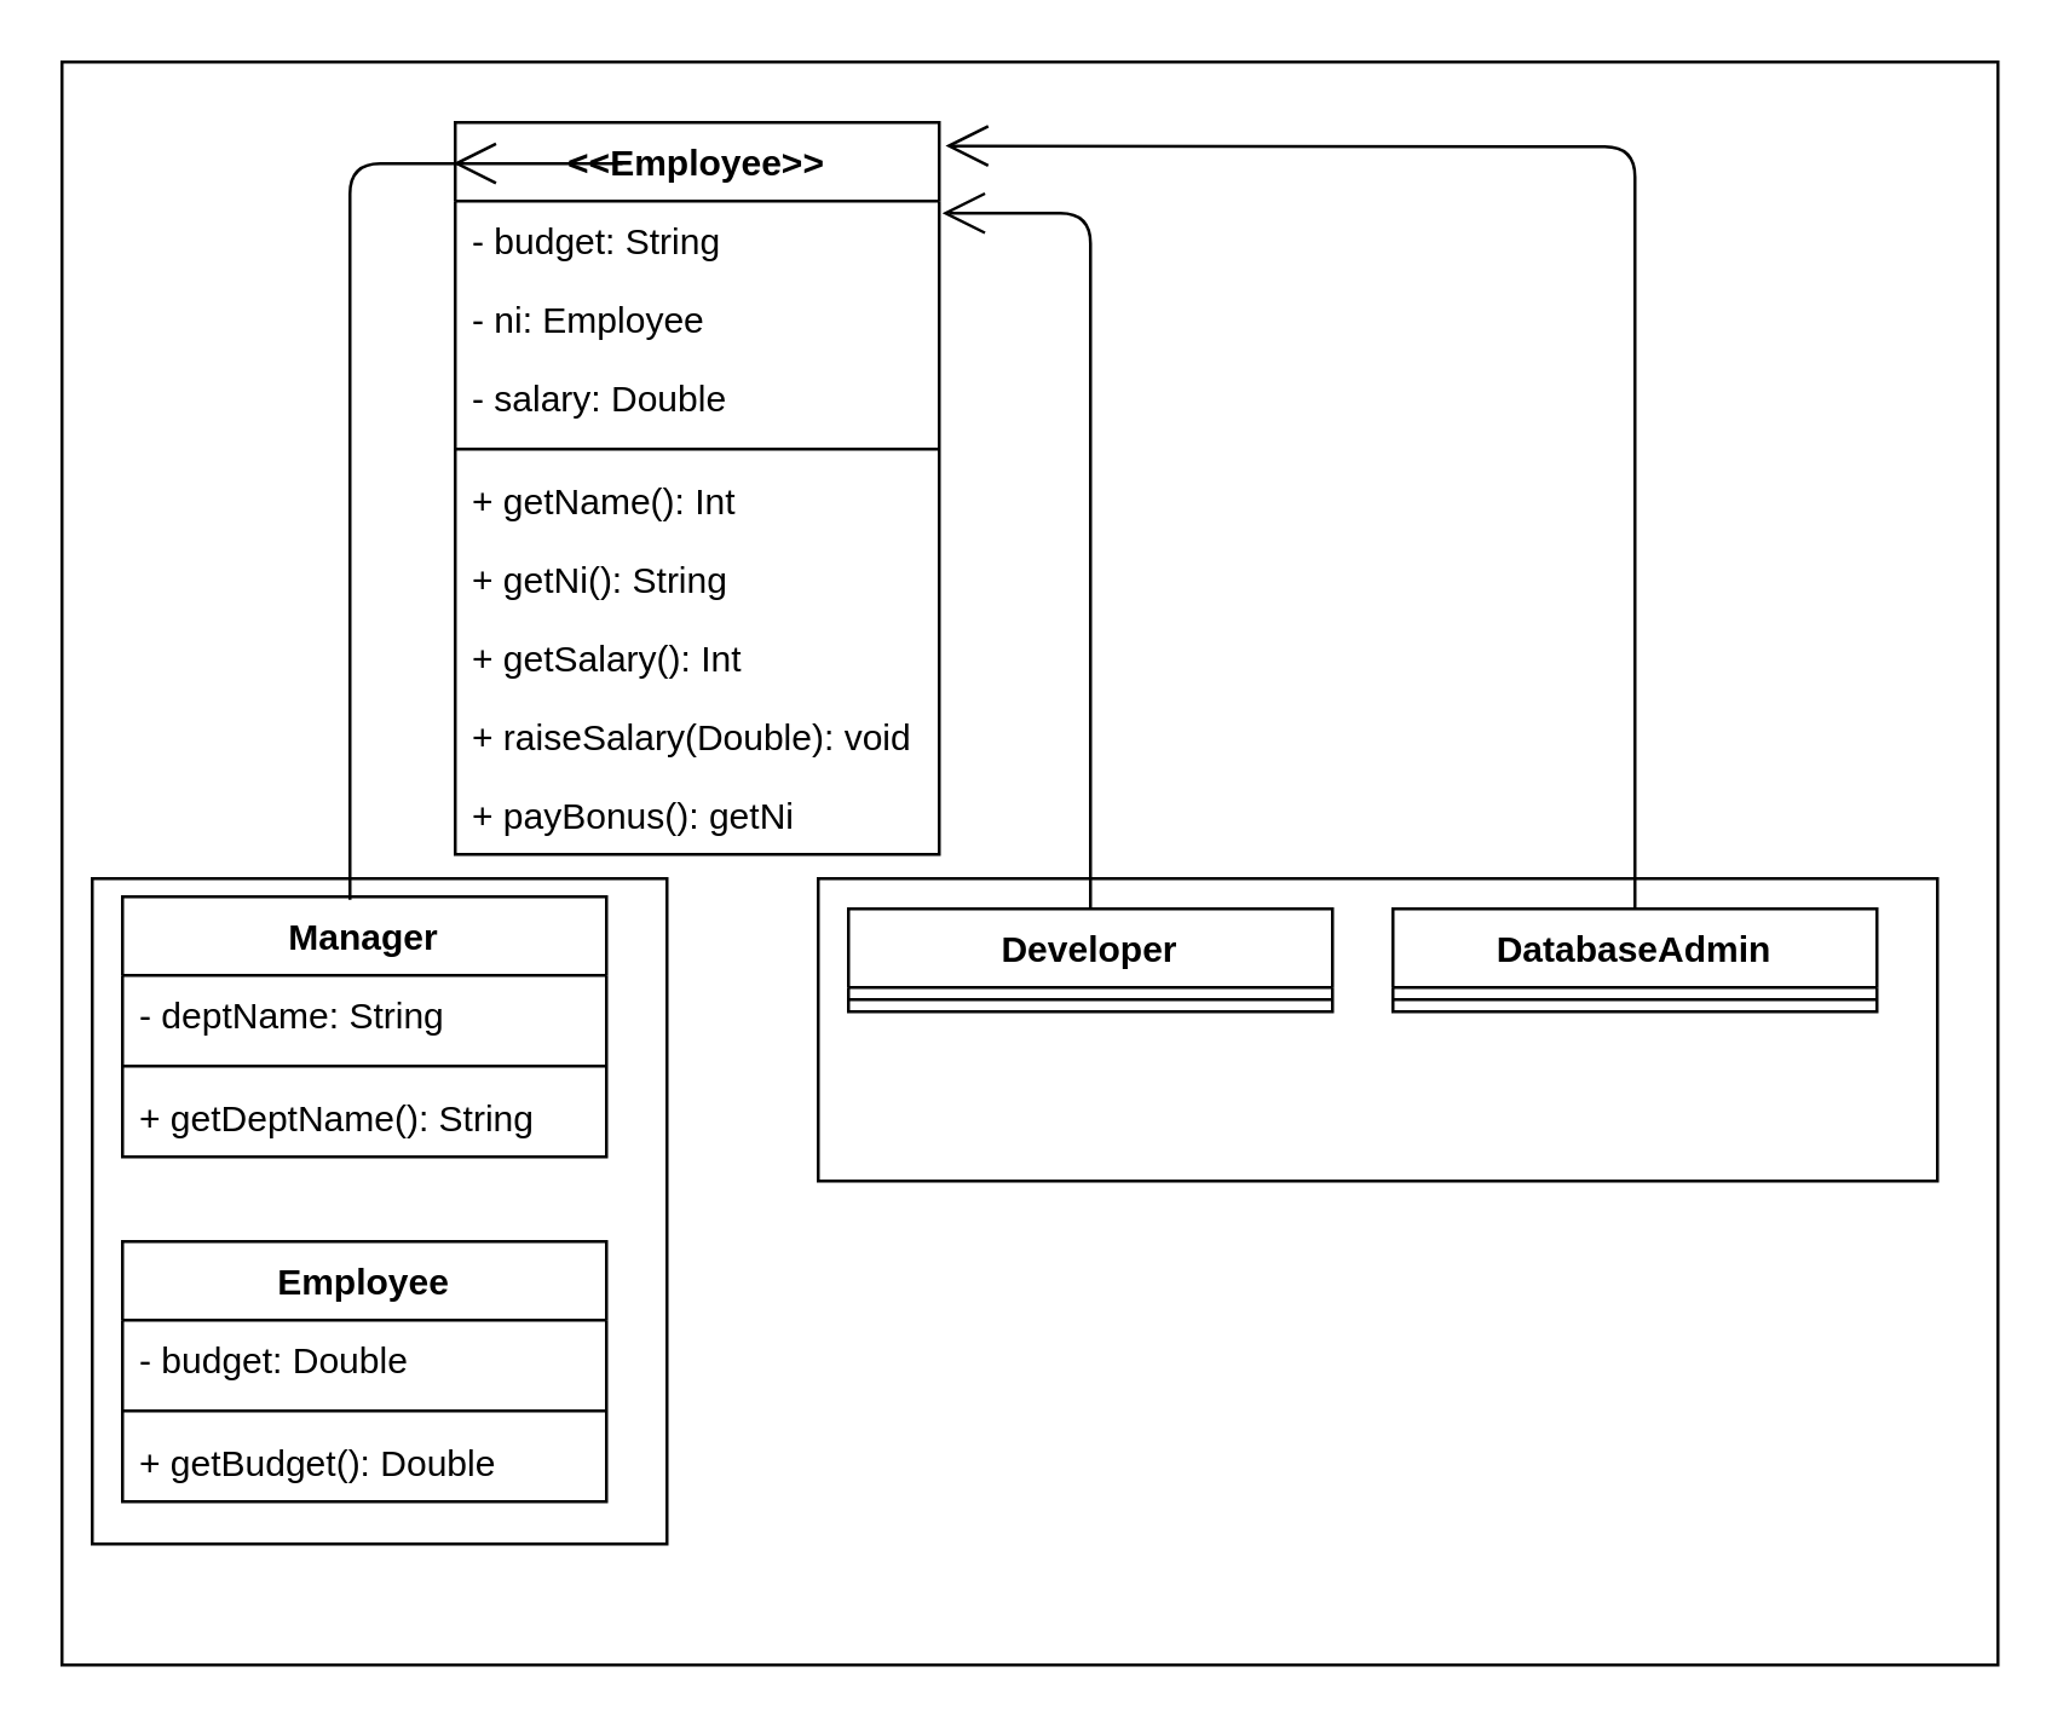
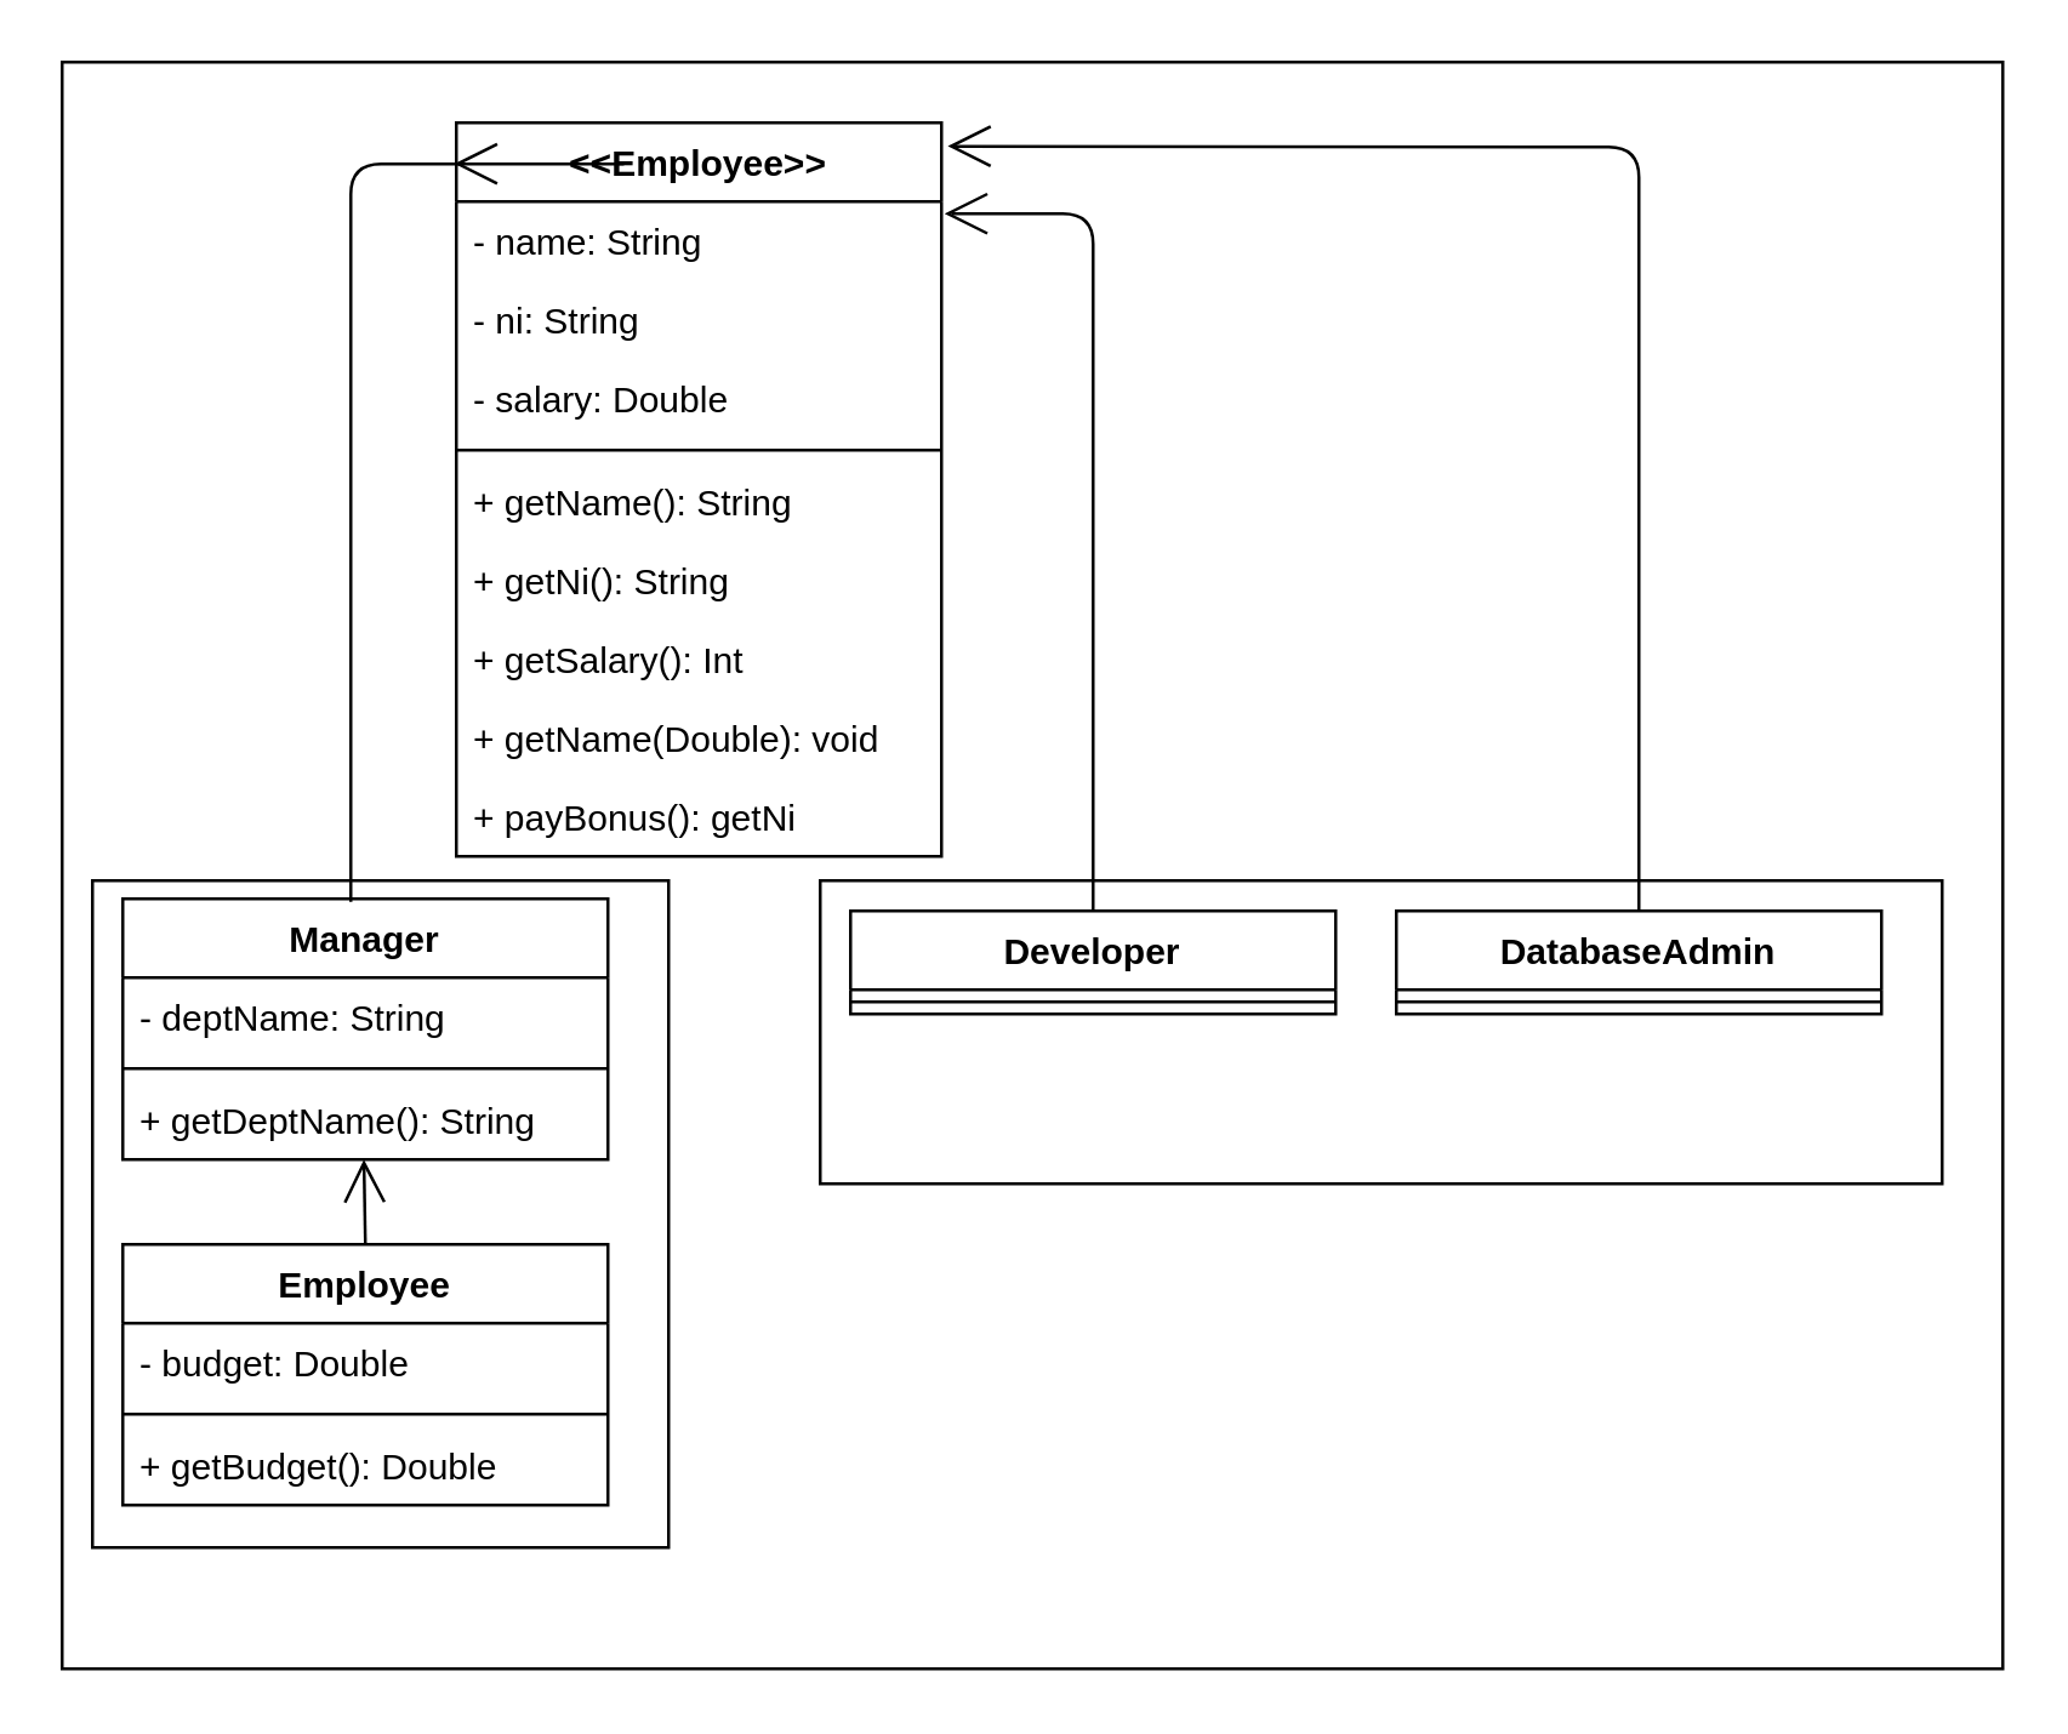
- <mxCell id="6" value="- budget: String" style="text;strokeColor=none;fillColor=none;align=left;verticalAlign=top;spacingLeft=4;spacingRight=4;overflow=hidden;rotatable=0;points=[[0,0.5],[1,0.5]];portConstraint=eastwest;" vertex="1" parent="5"><mxGeometry y="26" width="160" height="26" as="geometry" /></mxCell>
+ <mxCell id="6" value="- name: String" style="text;strokeColor=none;fillColor=none;align=left;verticalAlign=top;spacingLeft=4;spacingRight=4;overflow=hidden;rotatable=0;points=[[0,0.5],[1,0.5]];portConstraint=eastwest;" vertex="1" parent="5"><mxGeometry y="26" width="160" height="26" as="geometry" /></mxCell>
- <mxCell id="7" value="- ni: Employee" style="text;strokeColor=none;fillColor=none;align=left;verticalAlign=top;spacingLeft=4;spacingRight=4;overflow=hidden;rotatable=0;points=[[0,0.5],[1,0.5]];portConstraint=eastwest;" vertex="1" parent="5"><mxGeometry y="52" width="160" height="26" as="geometry" /></mxCell>
+ <mxCell id="7" value="- ni: String" style="text;strokeColor=none;fillColor=none;align=left;verticalAlign=top;spacingLeft=4;spacingRight=4;overflow=hidden;rotatable=0;points=[[0,0.5],[1,0.5]];portConstraint=eastwest;" vertex="1" parent="5"><mxGeometry y="52" width="160" height="26" as="geometry" /></mxCell>
- <mxCell id="10" value="+ getName(): Int" style="text;strokeColor=none;fillColor=none;align=left;verticalAlign=top;spacingLeft=4;spacingRight=4;overflow=hidden;rotatable=0;points=[[0,0.5],[1,0.5]];portConstraint=eastwest;" vertex="1" parent="5"><mxGeometry y="112" width="160" height="26" as="geometry" /></mxCell>
+ <mxCell id="10" value="+ getName(): String" style="text;strokeColor=none;fillColor=none;align=left;verticalAlign=top;spacingLeft=4;spacingRight=4;overflow=hidden;rotatable=0;points=[[0,0.5],[1,0.5]];portConstraint=eastwest;" vertex="1" parent="5"><mxGeometry y="112" width="160" height="26" as="geometry" /></mxCell>
- <mxCell id="13" value="+ raiseSalary(Double): void" style="text;strokeColor=none;fillColor=none;align=left;verticalAlign=top;spacingLeft=4;spacingRight=4;overflow=hidden;rotatable=0;points=[[0,0.5],[1,0.5]];portConstraint=eastwest;" vertex="1" parent="5"><mxGeometry y="190" width="160" height="26" as="geometry" /></mxCell>
+ <mxCell id="13" value="+ getName(Double): void" style="text;strokeColor=none;fillColor=none;align=left;verticalAlign=top;spacingLeft=4;spacingRight=4;overflow=hidden;rotatable=0;points=[[0,0.5],[1,0.5]];portConstraint=eastwest;" vertex="1" parent="5"><mxGeometry y="190" width="160" height="26" as="geometry" /></mxCell>
+ <mxCell id="30" value="" style="endArrow=open;endFill=1;endSize=12;html=1;exitX=0.5;exitY=0;exitDx=0;exitDy=0;entryX=0.497;entryY=1;entryDx=0;entryDy=0;entryPerimeter=0;" edge="1" parent="1" source="19" target="18"><mxGeometry width="160" relative="1" as="geometry"><mxPoint x="260" y="440" as="sourcePoint" /><mxPoint x="420" y="440" as="targetPoint" /></mxGeometry></mxCell>
